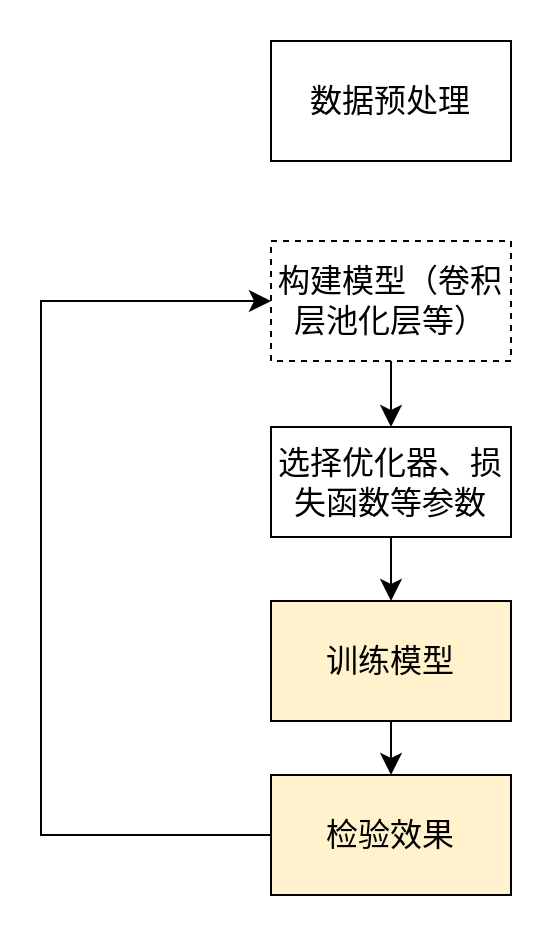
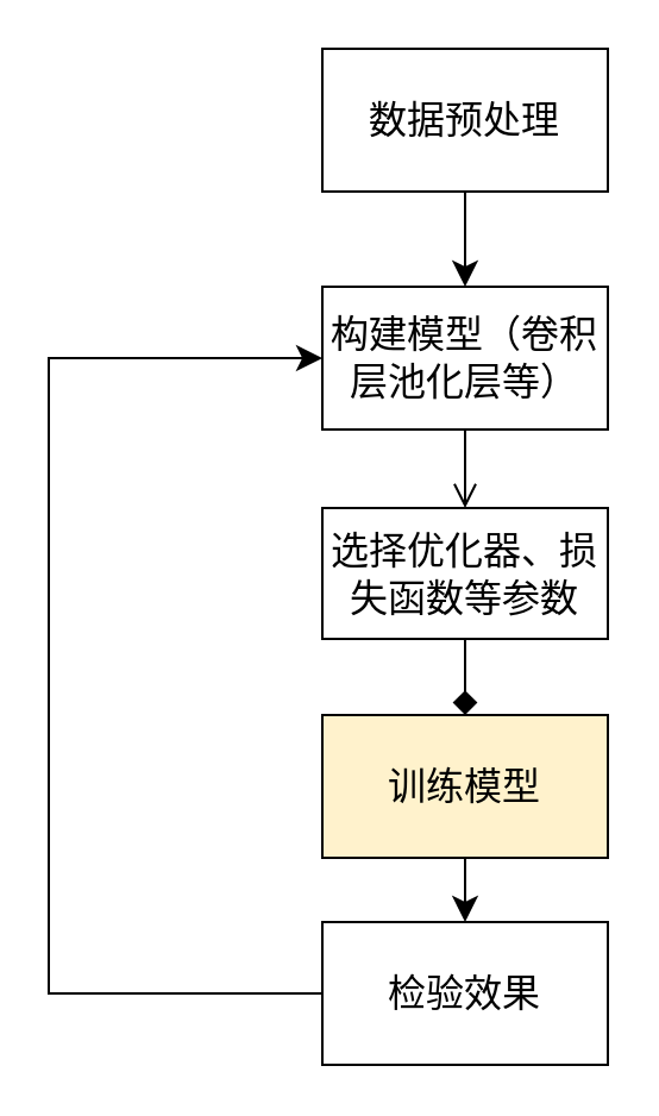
+ <mxCell id="10" value="" style="endArrow=classic;html=1;rounded=0;fontSize=12;startSize=8;endSize=8;curved=1;exitX=0.5;exitY=1;exitDx=0;exitDy=0;entryX=0.5;entryY=0;entryDx=0;entryDy=0;" edge="1" parent="1" source="2" target="4"><mxGeometry width="50" height="50" relative="1" as="geometry"><mxPoint x="150" y="238" as="sourcePoint" /><mxPoint x="200" y="188" as="targetPoint" /></mxGeometry></mxCell>
- <mxCell id="4" value="构建模型（卷积层池化层等）" style="rounded=0;whiteSpace=wrap;html=1;fontSize=16;dashed=1;" vertex="1" parent="1"><mxGeometry x="135" y="120" width="120" height="60" as="geometry" /></mxCell>
+ <mxCell id="4" value="构建模型（卷积层池化层等）" style="rounded=0;whiteSpace=wrap;html=1;fontSize=16;" vertex="1" parent="1"><mxGeometry x="135" y="120" width="120" height="60" as="geometry" /></mxCell>
- <mxCell id="3" style="edgeStyle=none;curved=1;rounded=0;orthogonalLoop=1;jettySize=auto;html=1;exitX=0.5;exitY=1;exitDx=0;exitDy=0;fontSize=12;startSize=8;endSize=8;" edge="1" parent="1" source="4" target="6"><mxGeometry relative="1" as="geometry" /></mxCell>
+ <mxCell id="3" style="edgeStyle=none;curved=1;rounded=0;orthogonalLoop=1;jettySize=auto;html=1;exitX=0.5;exitY=1;exitDx=0;exitDy=0;fontSize=12;startSize=8;endSize=8;endArrow=open;" edge="1" parent="1" source="4" target="6"><mxGeometry relative="1" as="geometry" /></mxCell>
- <mxCell id="5" style="edgeStyle=none;curved=1;rounded=0;orthogonalLoop=1;jettySize=auto;html=1;fontSize=12;startSize=8;endSize=8;" edge="1" parent="1" source="6" target="8"><mxGeometry relative="1" as="geometry" /></mxCell>
+ <mxCell id="5" style="edgeStyle=none;curved=1;rounded=0;orthogonalLoop=1;jettySize=auto;html=1;fontSize=12;startSize=8;endSize=8;endArrow=diamond;" edge="1" parent="1" source="6" target="8"><mxGeometry relative="1" as="geometry" /></mxCell>
- <mxCell id="9" value="检验效果" style="rounded=0;whiteSpace=wrap;html=1;fontSize=16;fillColor=#fff2cc;" vertex="1" parent="1"><mxGeometry x="135" y="387" width="120" height="60" as="geometry" /></mxCell>
+ <mxCell id="9" value="检验效果" style="rounded=0;whiteSpace=wrap;html=1;fontSize=16;" vertex="1" parent="1"><mxGeometry x="135" y="387" width="120" height="60" as="geometry" /></mxCell>
